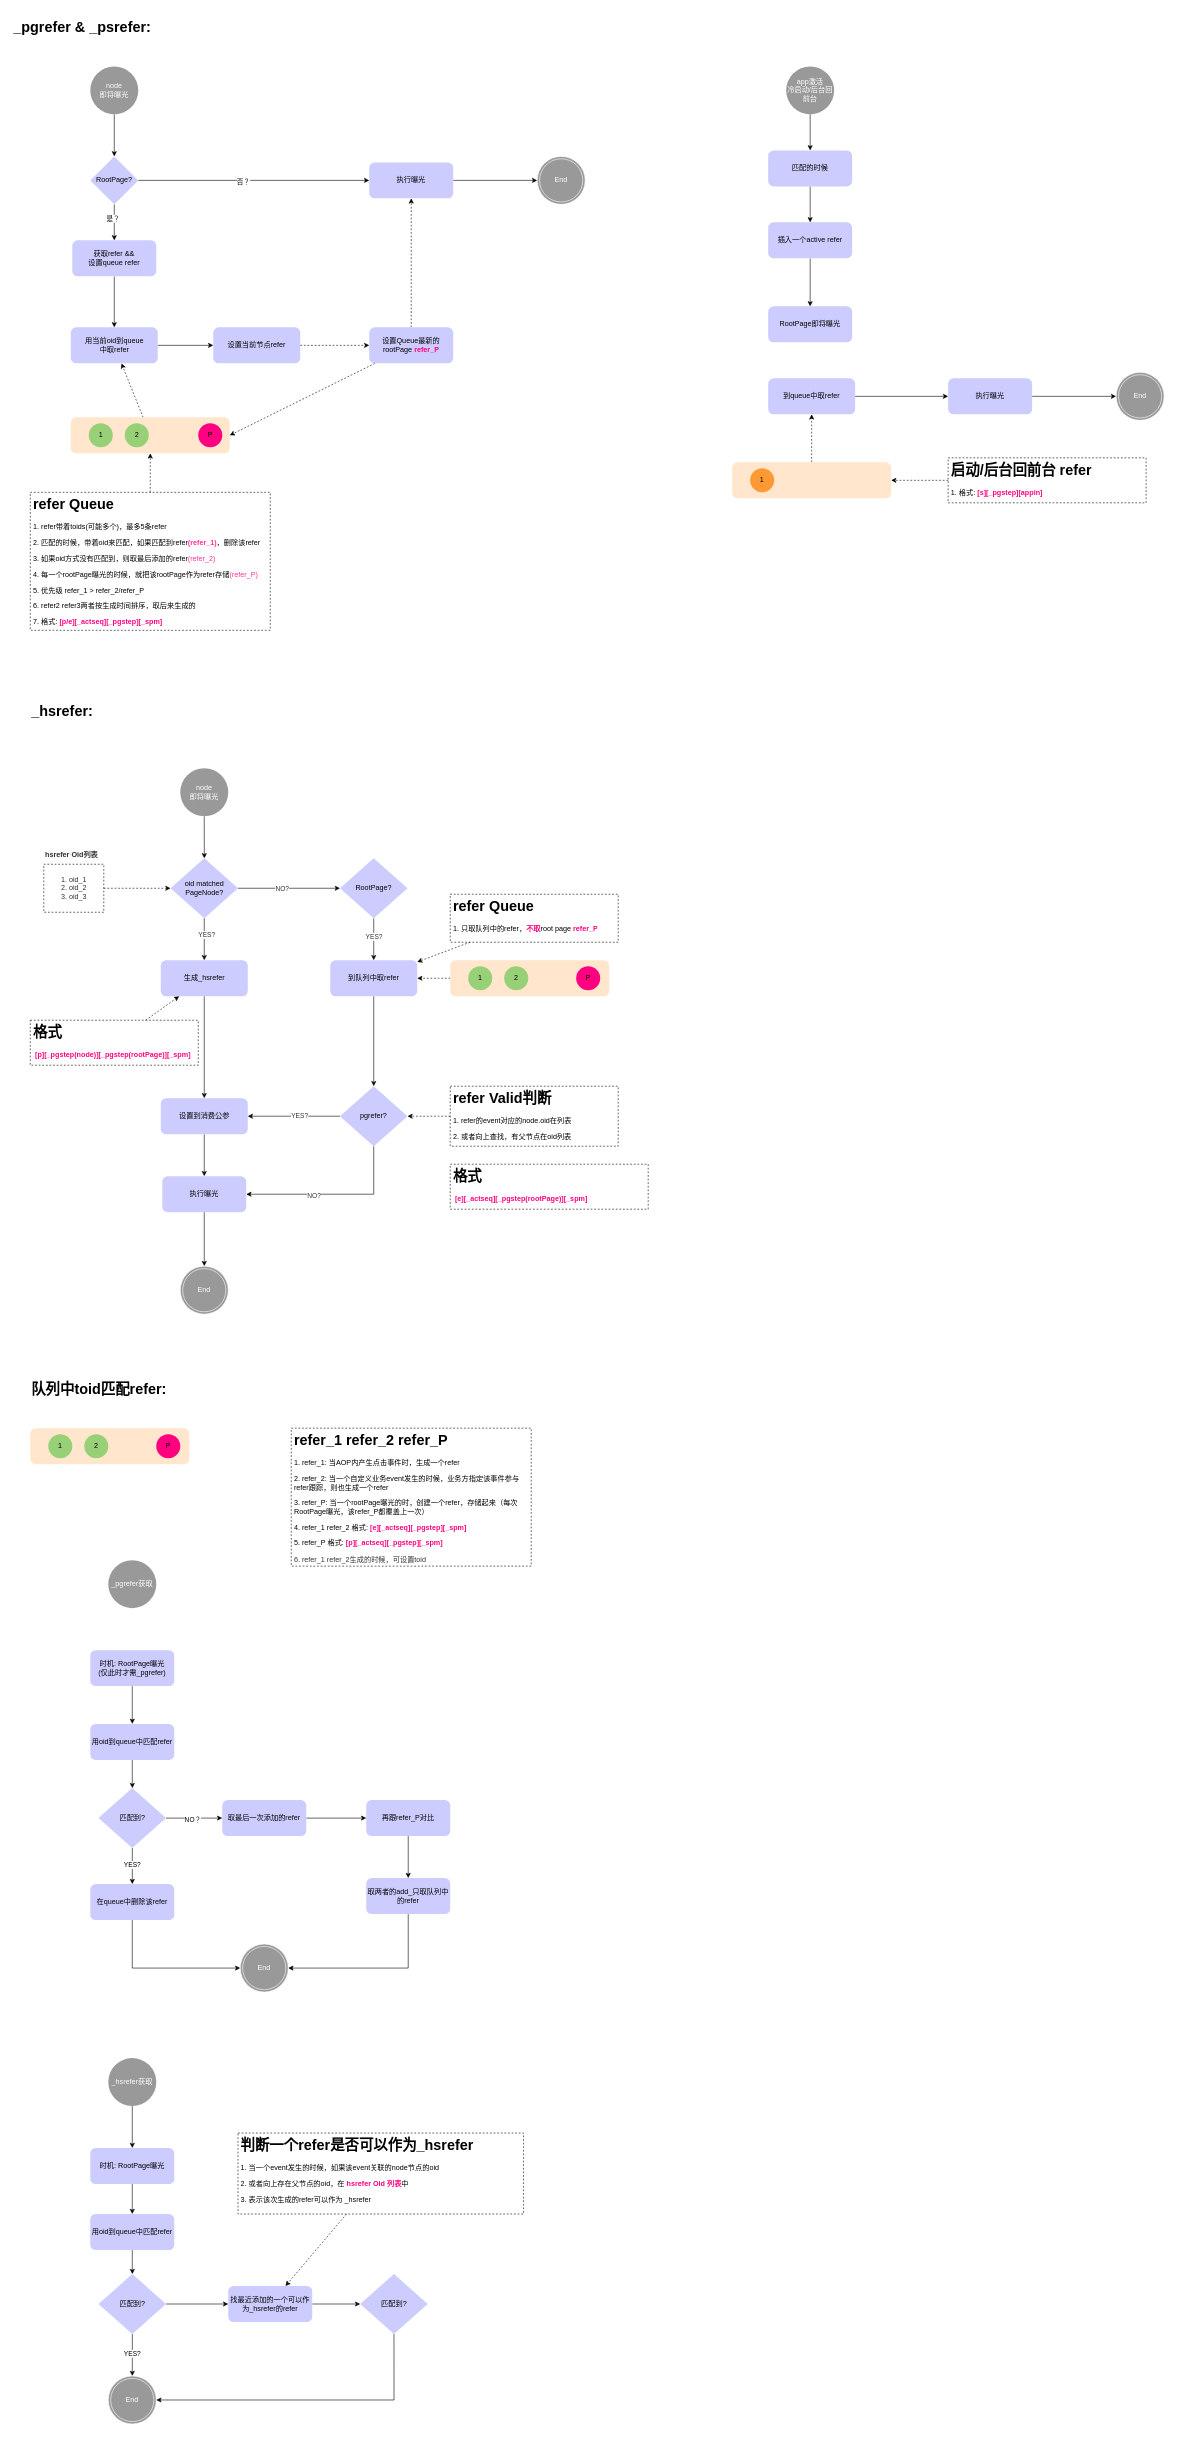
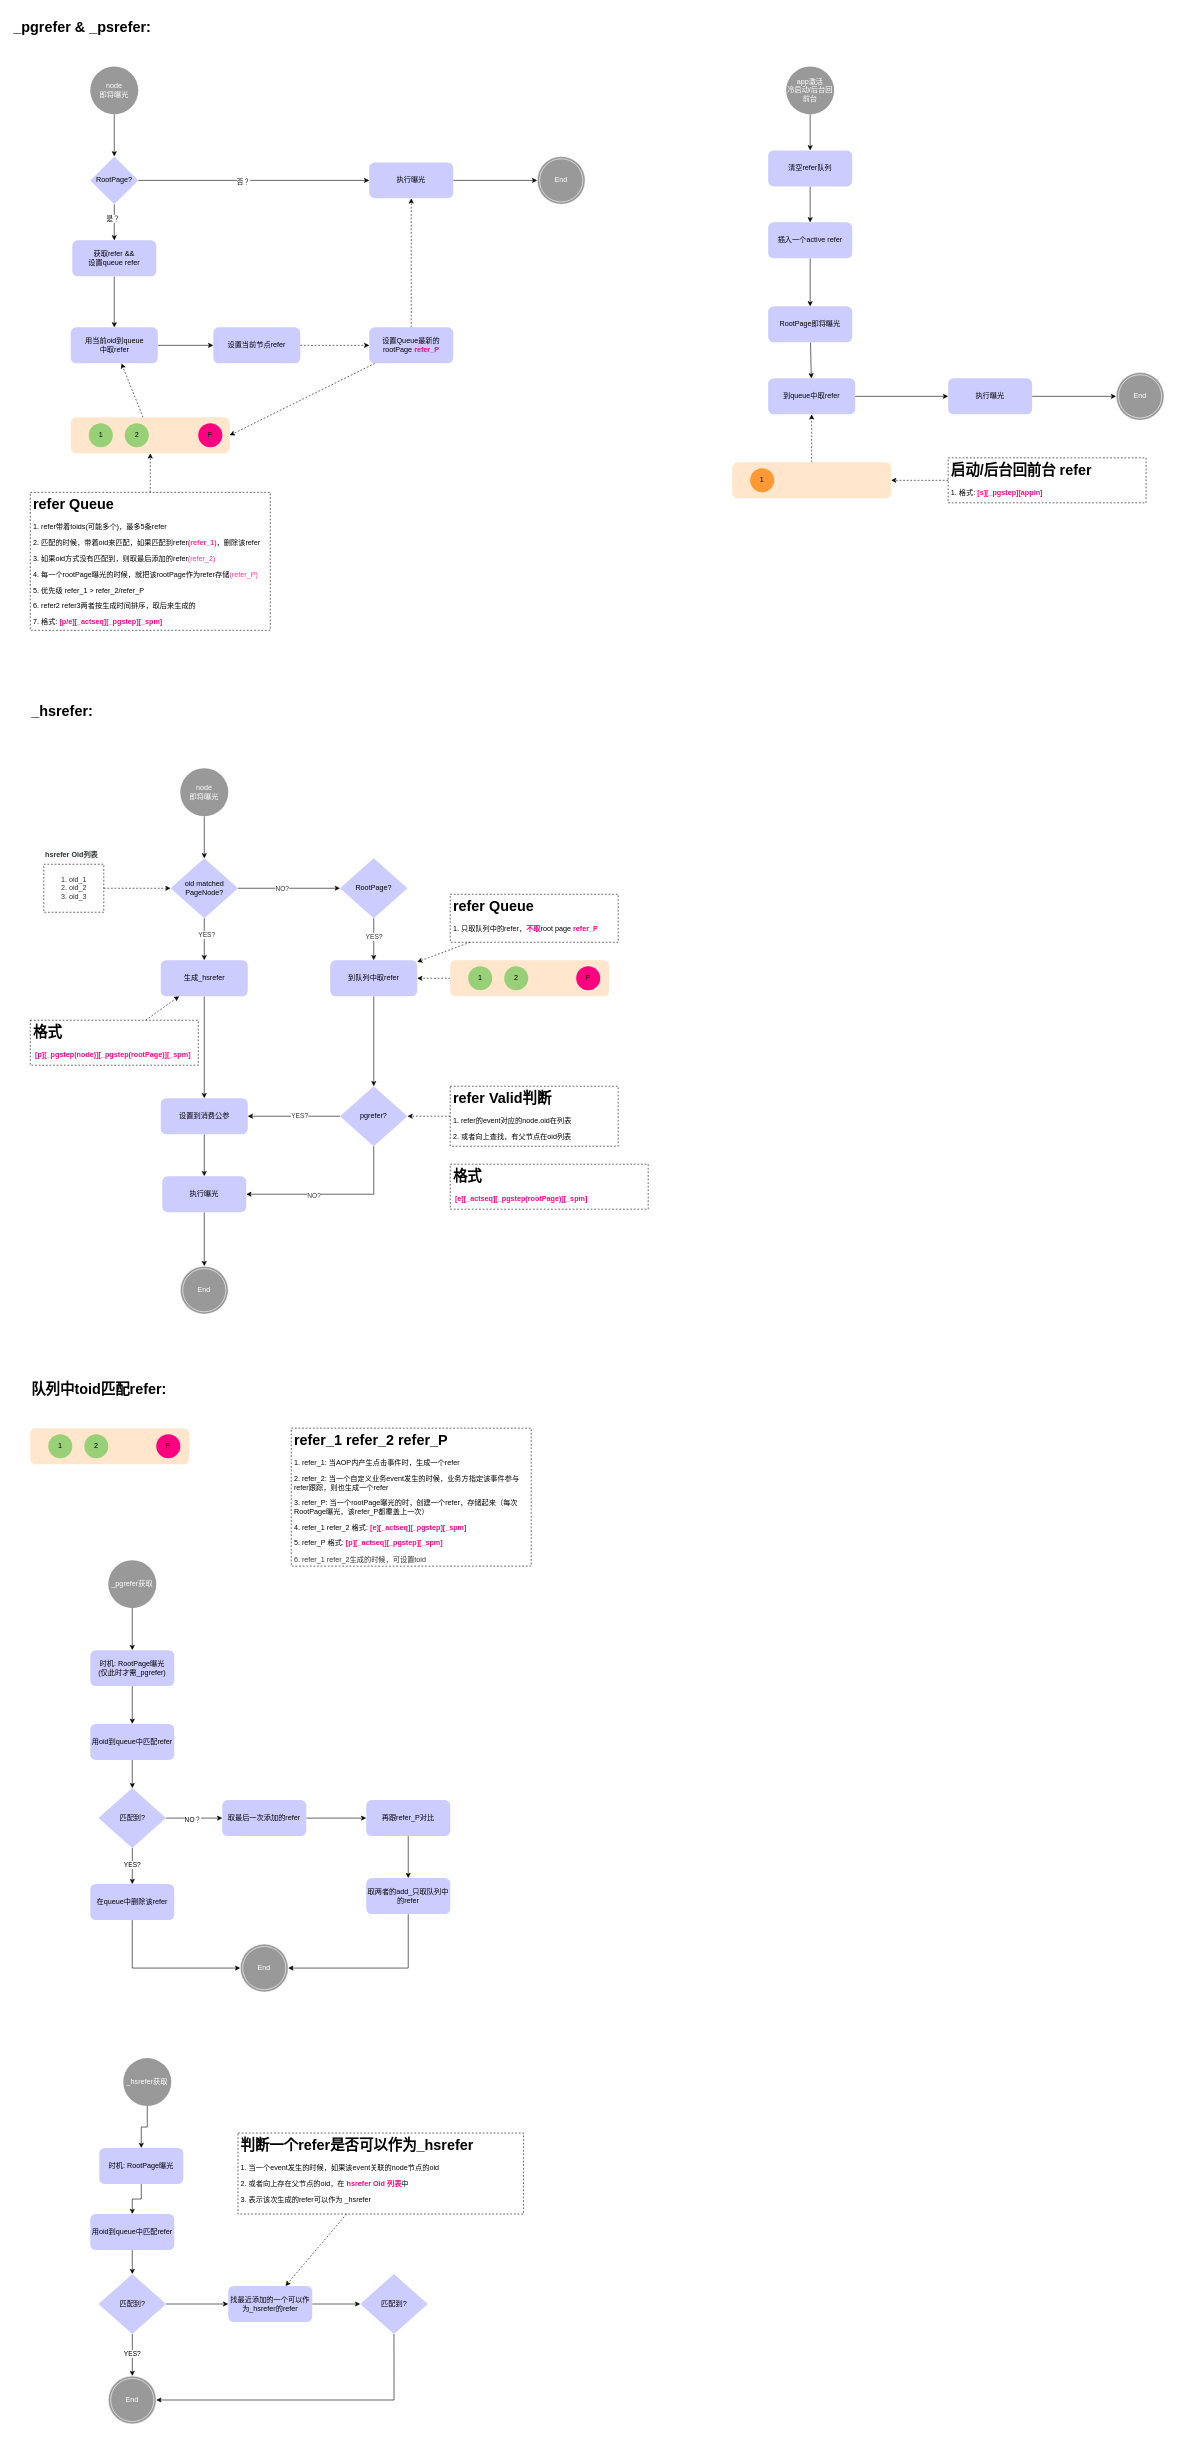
- <mxCell id="35" value="匹配的时候" style="rounded=1;whiteSpace=wrap;html=1;strokeColor=none;fillColor=#CCCCFF;" parent="1" vertex="1"><mxGeometry x="1280" y="250" width="140" height="60" as="geometry" /></mxCell>
+ <mxCell id="35" value="清空refer队列" style="rounded=1;whiteSpace=wrap;html=1;strokeColor=none;fillColor=#CCCCFF;" parent="1" vertex="1"><mxGeometry x="1280" y="250" width="140" height="60" as="geometry" /></mxCell>
+ <mxCell id="38" style="edgeStyle=none;rounded=0;orthogonalLoop=1;jettySize=auto;html=1;fontColor=#FFFFFF;" parent="1" source="39" target="44" edge="1"><mxGeometry relative="1" as="geometry" /></mxCell>
+ <mxCell id="93" style="edgeStyle=orthogonalEdgeStyle;rounded=0;orthogonalLoop=1;jettySize=auto;html=1;" edge="1" parent="1" source="94" target="96"><mxGeometry relative="1" as="geometry" /></mxCell>
- <mxCell id="114" value="_hsrefer获取" style="ellipse;whiteSpace=wrap;html=1;aspect=fixed;strokeColor=none;fillColor=#999999;fontColor=#FFFFFF;" vertex="1" parent="1"><mxGeometry x="180" y="3430" width="80" height="80" as="geometry" /></mxCell>
+ <mxCell id="114" value="_hsrefer获取" style="ellipse;whiteSpace=wrap;html=1;aspect=fixed;strokeColor=none;fillColor=#999999;fontColor=#FFFFFF;" vertex="1" parent="1"><mxGeometry x="205" y="3430" width="80" height="80" as="geometry" /></mxCell>
- <mxCell id="116" value="时机: RootPage曝光" style="rounded=1;whiteSpace=wrap;html=1;strokeColor=none;fillColor=#CCCCFF;" vertex="1" parent="1"><mxGeometry x="150" y="3580" width="140" height="60" as="geometry" /></mxCell>
+ <mxCell id="116" value="时机: RootPage曝光" style="rounded=1;whiteSpace=wrap;html=1;strokeColor=none;fillColor=#CCCCFF;" vertex="1" parent="1"><mxGeometry x="165" y="3580" width="140" height="60" as="geometry" /></mxCell>
